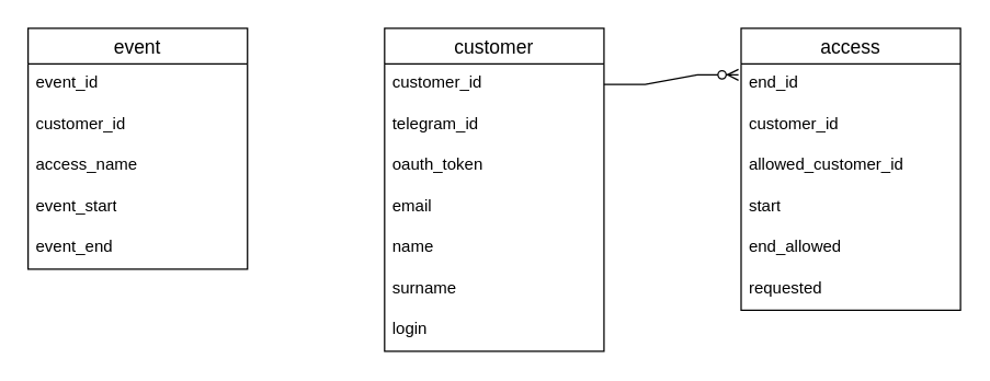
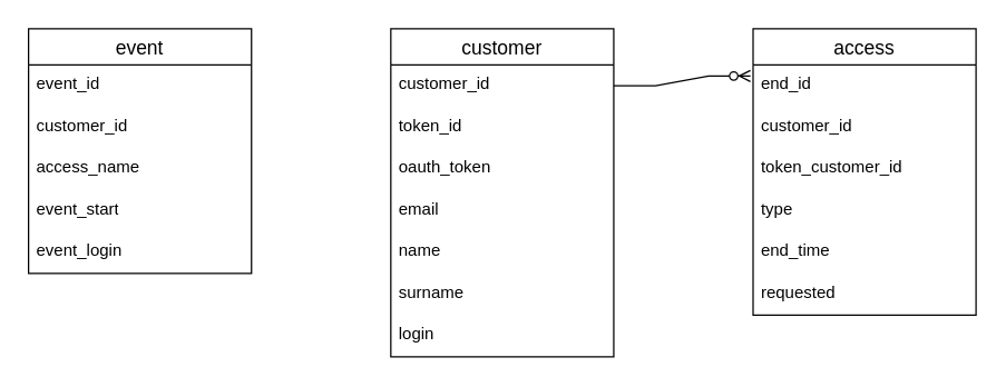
- <mxCell id="4" value="telegram_id" style="text;strokeColor=none;fillColor=none;spacingLeft=4;spacingRight=4;overflow=hidden;rotatable=0;points=[[0,0.5],[1,0.5]];portConstraint=eastwest;fontSize=12;whiteSpace=wrap;html=1;" parent="2" vertex="1"><mxGeometry y="56" width="160" height="30" as="geometry" /></mxCell>
+ <mxCell id="4" value="token_id" style="text;strokeColor=none;fillColor=none;spacingLeft=4;spacingRight=4;overflow=hidden;rotatable=0;points=[[0,0.5],[1,0.5]];portConstraint=eastwest;fontSize=12;whiteSpace=wrap;html=1;" parent="2" vertex="1"><mxGeometry y="56" width="160" height="30" as="geometry" /></mxCell>
- <mxCell id="13" value="allowed_customer_id" style="text;strokeColor=none;fillColor=none;spacingLeft=4;spacingRight=4;overflow=hidden;rotatable=0;points=[[0,0.5],[1,0.5]];portConstraint=eastwest;fontSize=12;whiteSpace=wrap;html=1;" parent="10" vertex="1"><mxGeometry y="86" width="160" height="30" as="geometry" /></mxCell>
+ <mxCell id="13" value="token_customer_id" style="text;strokeColor=none;fillColor=none;spacingLeft=4;spacingRight=4;overflow=hidden;rotatable=0;points=[[0,0.5],[1,0.5]];portConstraint=eastwest;fontSize=12;whiteSpace=wrap;html=1;" parent="10" vertex="1"><mxGeometry y="86" width="160" height="30" as="geometry" /></mxCell>
- <mxCell id="14" value="start" style="text;strokeColor=none;fillColor=none;spacingLeft=4;spacingRight=4;overflow=hidden;rotatable=0;points=[[0,0.5],[1,0.5]];portConstraint=eastwest;fontSize=12;whiteSpace=wrap;html=1;" parent="10" vertex="1"><mxGeometry y="116" width="160" height="30" as="geometry" /></mxCell>
+ <mxCell id="14" value="type" style="text;strokeColor=none;fillColor=none;spacingLeft=4;spacingRight=4;overflow=hidden;rotatable=0;points=[[0,0.5],[1,0.5]];portConstraint=eastwest;fontSize=12;whiteSpace=wrap;html=1;" parent="10" vertex="1"><mxGeometry y="116" width="160" height="30" as="geometry" /></mxCell>
- <mxCell id="23" value="event_end" style="text;strokeColor=none;fillColor=none;spacingLeft=4;spacingRight=4;overflow=hidden;rotatable=0;points=[[0,0.5],[1,0.5]];portConstraint=eastwest;fontSize=12;whiteSpace=wrap;html=1;" vertex="1" parent="18"><mxGeometry y="146" width="160" height="30" as="geometry" /></mxCell>
+ <mxCell id="23" value="event_login" style="text;strokeColor=none;fillColor=none;spacingLeft=4;spacingRight=4;overflow=hidden;rotatable=0;points=[[0,0.5],[1,0.5]];portConstraint=eastwest;fontSize=12;whiteSpace=wrap;html=1;" vertex="1" parent="18"><mxGeometry y="146" width="160" height="30" as="geometry" /></mxCell>
- <mxCell id="15" value="end_allowed" style="text;strokeColor=none;fillColor=none;spacingLeft=4;spacingRight=4;overflow=hidden;rotatable=0;points=[[0,0.5],[1,0.5]];portConstraint=eastwest;fontSize=12;whiteSpace=wrap;html=1;" vertex="1" parent="10"><mxGeometry y="146" width="160" height="30" as="geometry" /></mxCell>
+ <mxCell id="15" value="end_time" style="text;strokeColor=none;fillColor=none;spacingLeft=4;spacingRight=4;overflow=hidden;rotatable=0;points=[[0,0.5],[1,0.5]];portConstraint=eastwest;fontSize=12;whiteSpace=wrap;html=1;" vertex="1" parent="10"><mxGeometry y="146" width="160" height="30" as="geometry" /></mxCell>
